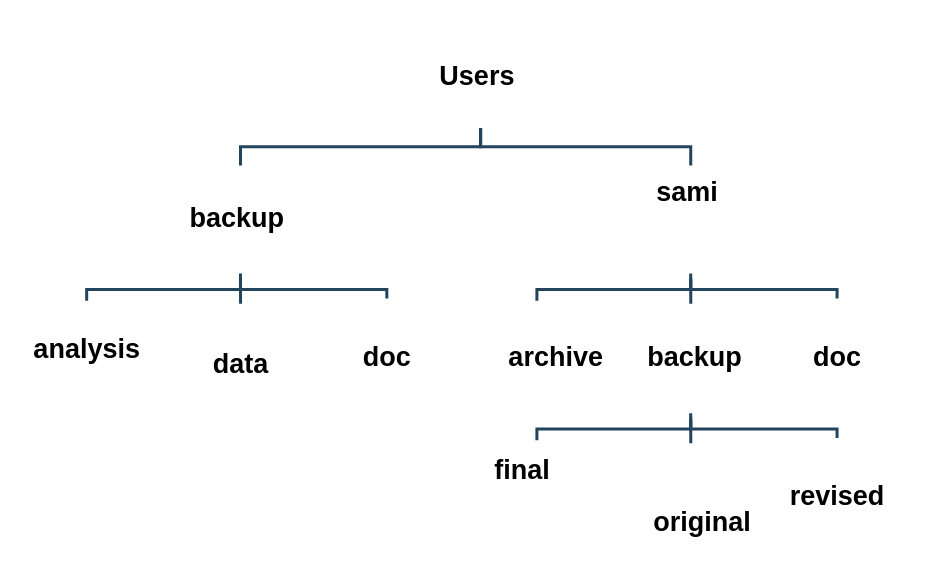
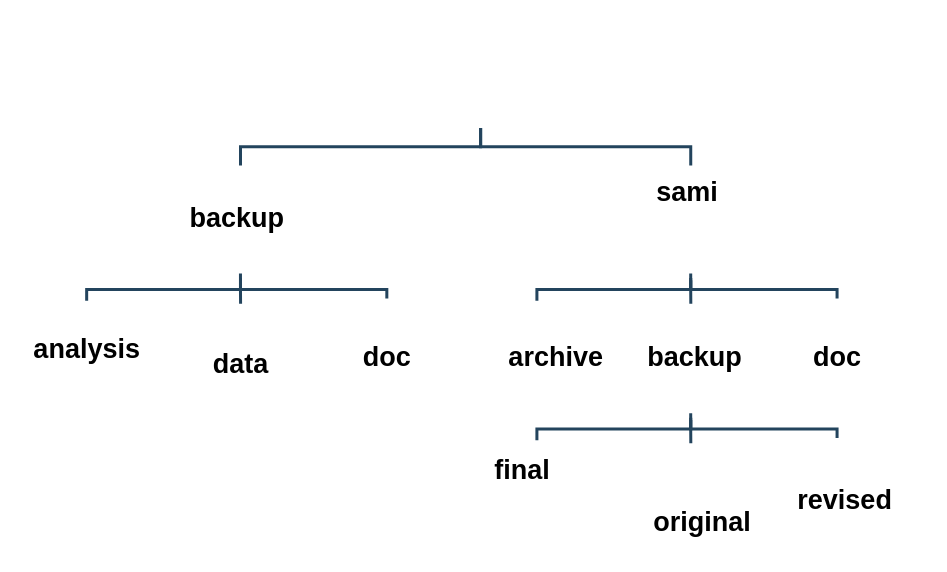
- <mxCell id="6" value="&lt;span style=&quot;font-size: 36px&quot;&gt;&lt;b&gt;Users&lt;/b&gt;&lt;/span&gt;" style="text;html=1;align=center;verticalAlign=middle;resizable=0;points=[];autosize=1;" parent="1" vertex="1"><mxGeometry x="575" y="85" width="120" height="30" as="geometry" /></mxCell>
- <mxCell id="24" value="&lt;b&gt;&lt;font style=&quot;font-size: 36px&quot;&gt;revised&lt;/font&gt;&lt;/b&gt;" style="text;html=1;align=center;verticalAlign=middle;resizable=0;points=[];autosize=1;" vertex="1" parent="1"><mxGeometry x="1045" y="645" width="140" height="30" as="geometry" /></mxCell>
+ <mxCell id="24" value="&lt;b&gt;&lt;font style=&quot;font-size: 36px&quot;&gt;revised&lt;/font&gt;&lt;/b&gt;" style="text;html=1;align=center;verticalAlign=middle;resizable=0;points=[];autosize=1;" vertex="1" parent="1"><mxGeometry x="1055" y="650" width="140" height="30" as="geometry" /></mxCell>
